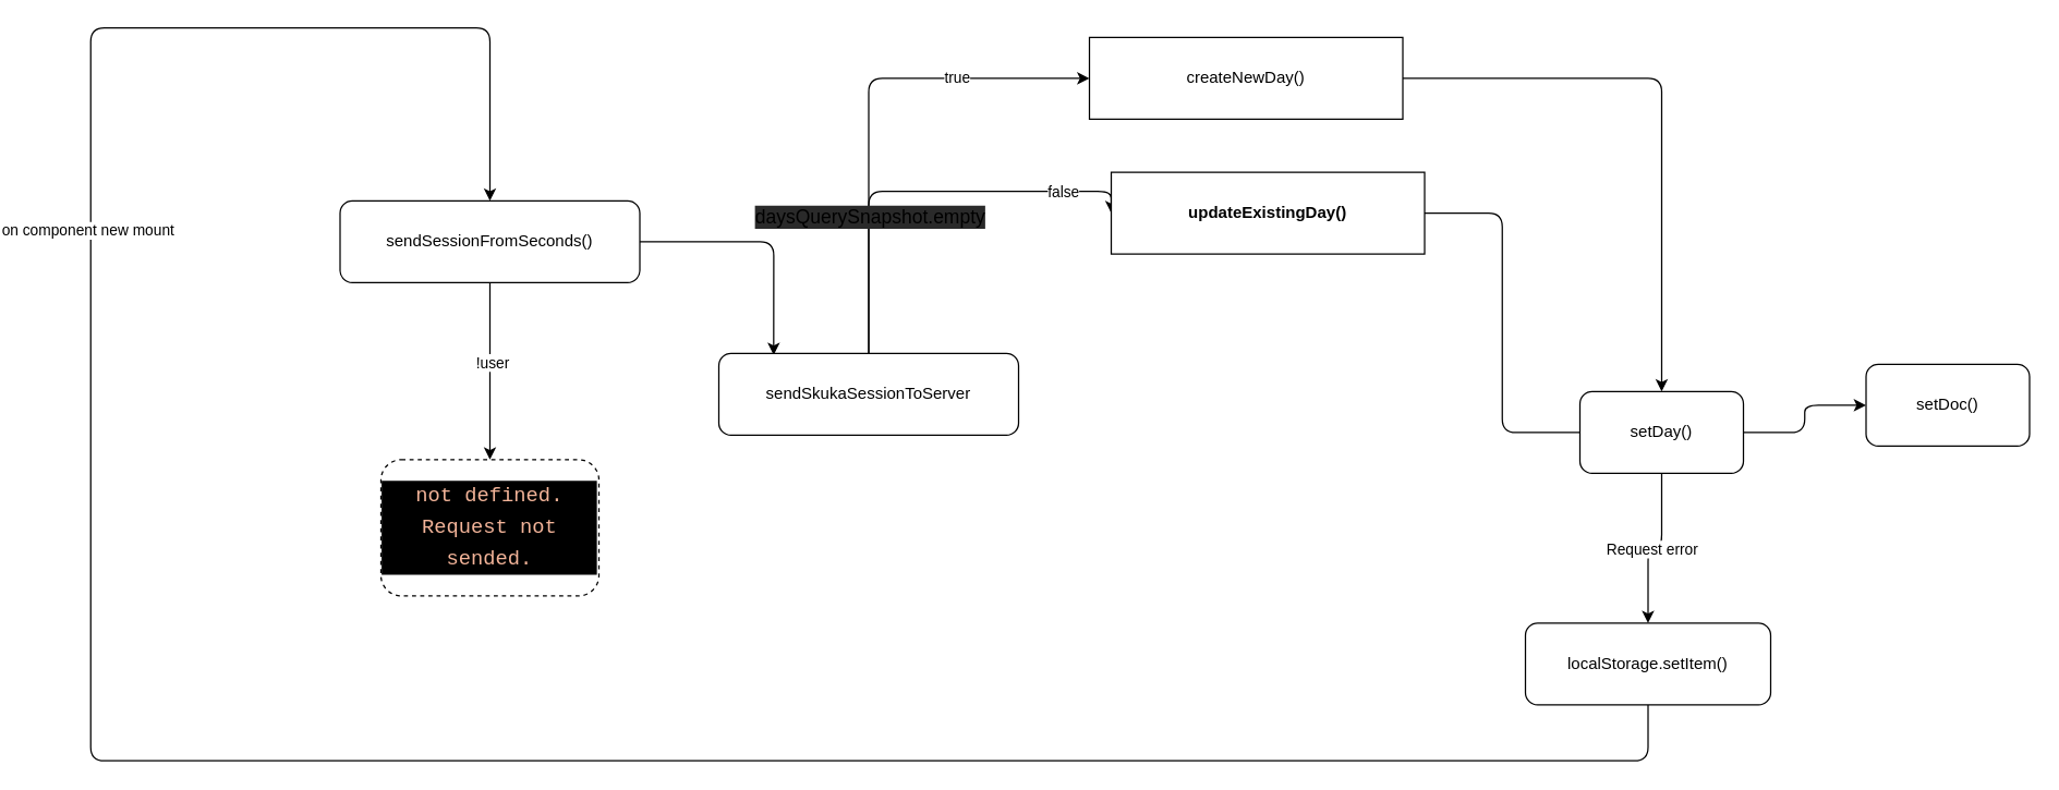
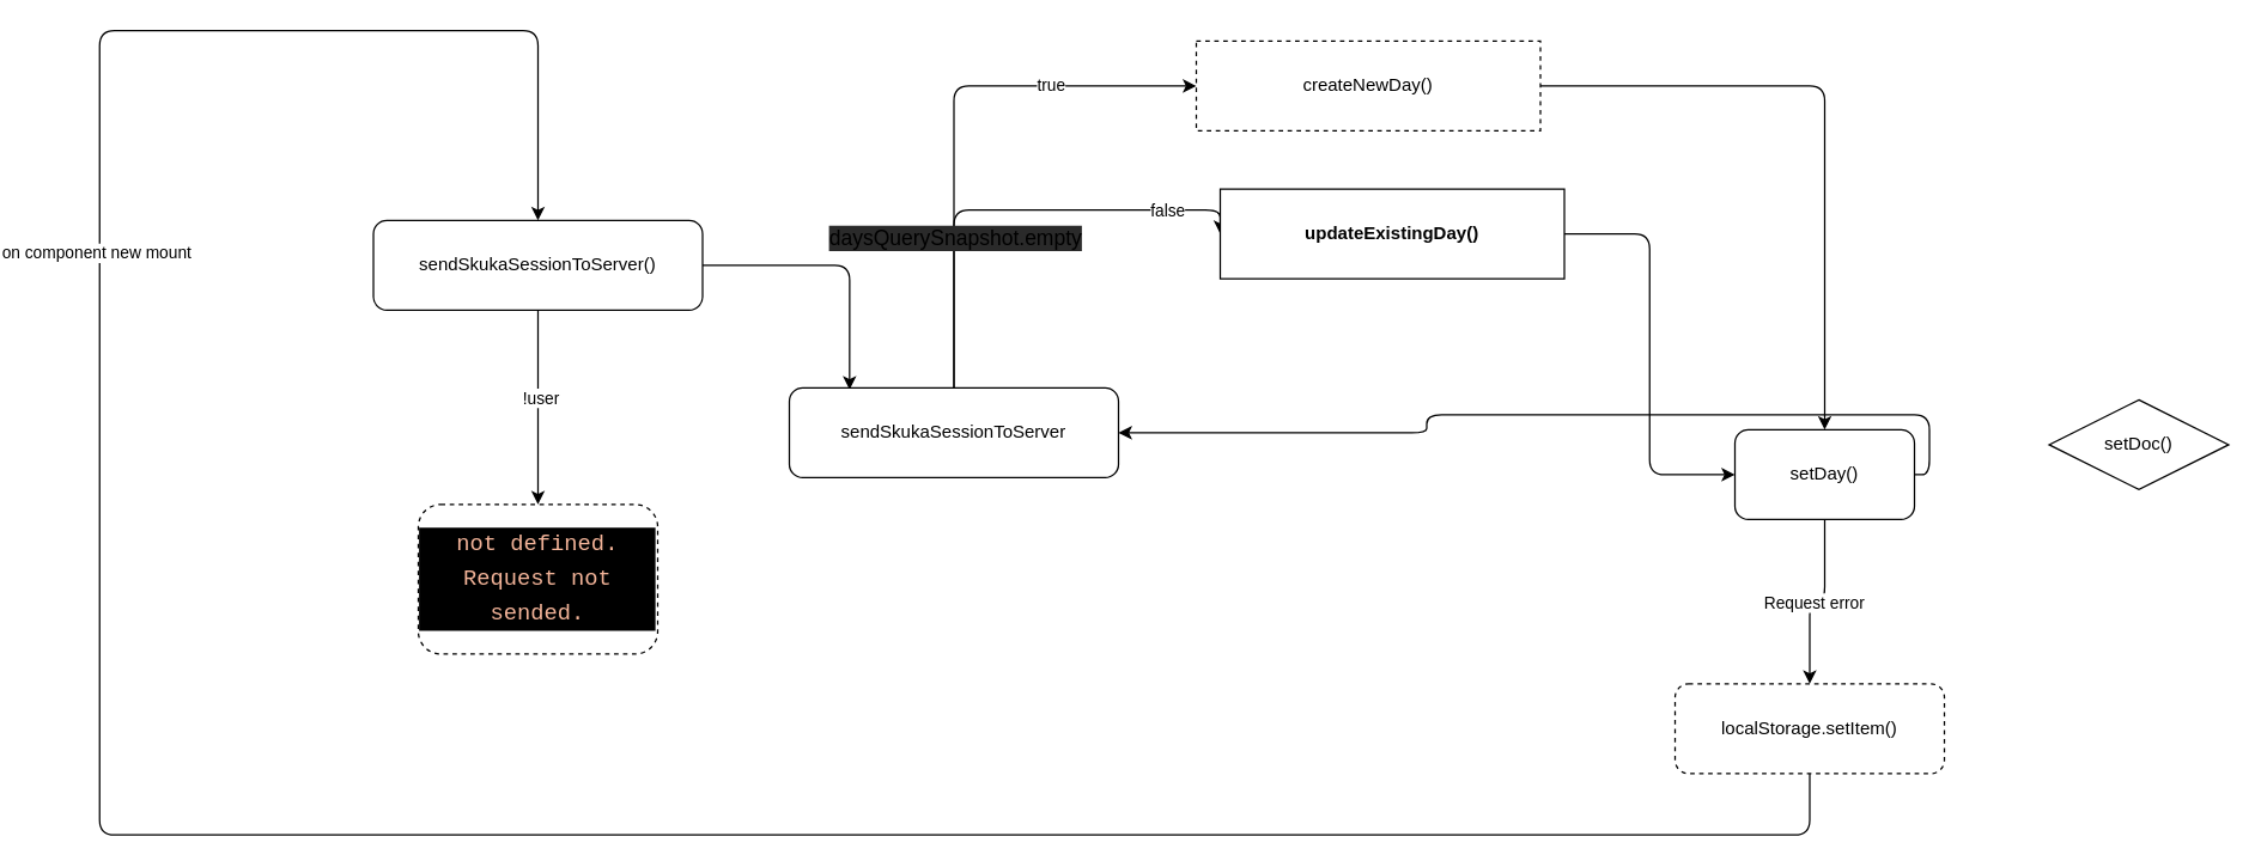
- <mxCell id="11" value="createNewDay()" style="rounded=0;whiteSpace=wrap;html=1;" vertex="1" parent="1"><mxGeometry x="753" y="27" width="230" height="60" as="geometry" /></mxCell>
+ <mxCell id="11" value="createNewDay()" style="rounded=0;whiteSpace=wrap;html=1;dashed=1;" vertex="1" parent="1"><mxGeometry x="753" y="27" width="230" height="60" as="geometry" /></mxCell>
- <mxCell id="5" value="sendSessionFromSeconds()" style="rounded=1;whiteSpace=wrap;html=1;" vertex="1" parent="1"><mxGeometry x="203" y="147" width="220" height="60" as="geometry" /></mxCell>
+ <mxCell id="5" value="sendSkukaSessionToServer()" style="rounded=1;whiteSpace=wrap;html=1;" vertex="1" parent="1"><mxGeometry x="203" y="147" width="220" height="60" as="geometry" /></mxCell>
- <mxCell id="18" value="setDoc()" style="rounded=1;whiteSpace=wrap;html=1;" vertex="1" parent="1"><mxGeometry x="1323" y="267" width="120" height="60" as="geometry" /></mxCell>
+ <mxCell id="18" value="setDoc()" style="rhombus;whiteSpace=wrap;html=1;" vertex="1" parent="1"><mxGeometry x="1323" y="267" width="120" height="60" as="geometry" /></mxCell>
- <mxCell id="14" style="edgeStyle=orthogonalEdgeStyle;html=1;exitX=1;exitY=0.5;exitDx=0;exitDy=0;" edge="1" parent="1" source="17" target="18"><mxGeometry relative="1" as="geometry" /></mxCell>
+ <mxCell id="14" style="edgeStyle=orthogonalEdgeStyle;html=1;exitX=1;exitY=0.5;exitDx=0;exitDy=0;" edge="1" parent="1" source="17" target="9"><mxGeometry relative="1" as="geometry" /></mxCell>
- <mxCell id="12" style="edgeStyle=orthogonalEdgeStyle;html=1;exitX=1;exitY=0.5;exitDx=0;exitDy=0;entryX=0;entryY=0.5;entryDx=0;entryDy=0;endArrow=none;" edge="1" parent="1" source="13" target="17"><mxGeometry relative="1" as="geometry" /></mxCell>
+ <mxCell id="12" style="edgeStyle=orthogonalEdgeStyle;html=1;exitX=1;exitY=0.5;exitDx=0;exitDy=0;entryX=0;entryY=0.5;entryDx=0;entryDy=0;" edge="1" parent="1" source="13" target="17"><mxGeometry relative="1" as="geometry" /></mxCell>
- <mxCell id="21" value="localStorage.setItem()" style="rounded=1;whiteSpace=wrap;html=1;" vertex="1" parent="1"><mxGeometry x="1073" y="457" width="180" height="60" as="geometry" /></mxCell>
+ <mxCell id="21" value="localStorage.setItem()" style="rounded=1;whiteSpace=wrap;html=1;dashed=1;" vertex="1" parent="1"><mxGeometry x="1073" y="457" width="180" height="60" as="geometry" /></mxCell>
